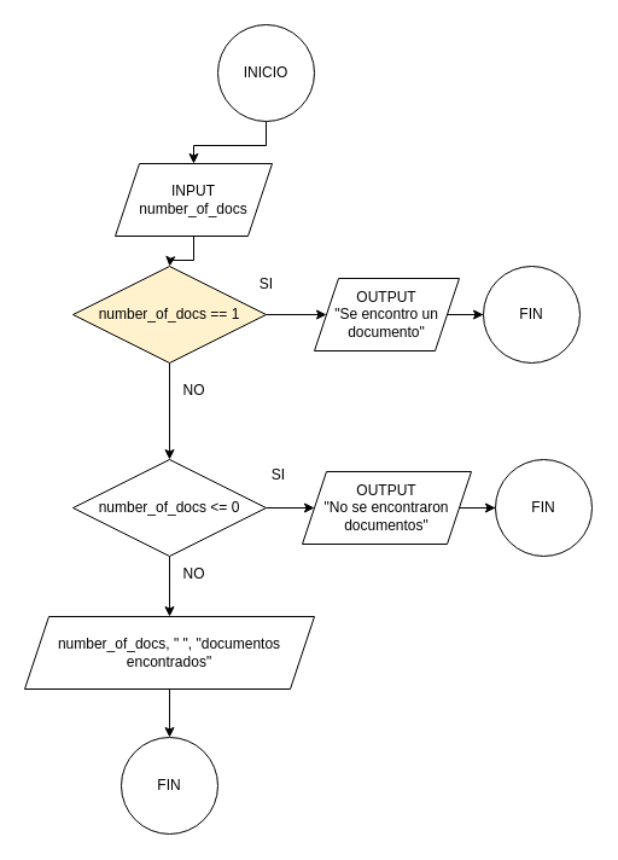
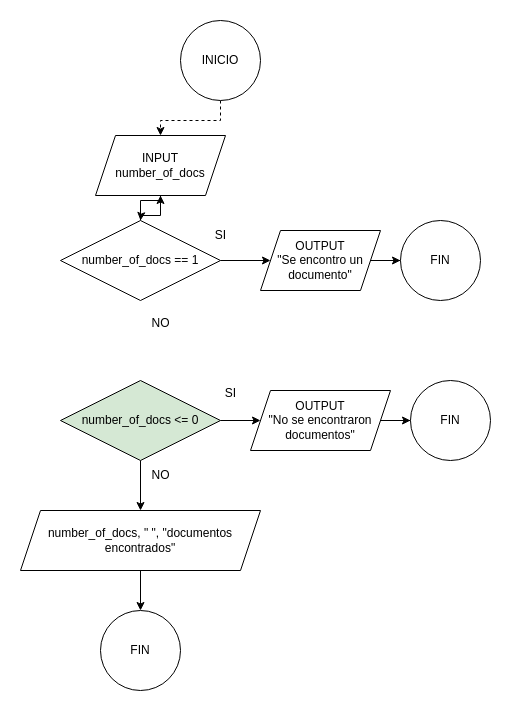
- <mxCell id="2" value="" style="edgeStyle=orthogonalEdgeStyle;rounded=0;orthogonalLoop=1;jettySize=auto;html=1;" edge="1" parent="1" source="3" target="5"><mxGeometry relative="1" as="geometry" /></mxCell>
+ <mxCell id="2" value="" style="edgeStyle=orthogonalEdgeStyle;rounded=0;orthogonalLoop=1;jettySize=auto;html=1;dashed=1;" edge="1" parent="1" source="3" target="5"><mxGeometry relative="1" as="geometry" /></mxCell>
- <mxCell id="8" value="number_of_docs == 1" style="rhombus;whiteSpace=wrap;html=1;fillColor=#fff2cc;" vertex="1" parent="1"><mxGeometry x="60" y="220" width="160" height="80" as="geometry" /></mxCell>
+ <mxCell id="8" value="number_of_docs == 1" style="rhombus;whiteSpace=wrap;html=1;" vertex="1" parent="1"><mxGeometry x="60" y="220" width="160" height="80" as="geometry" /></mxCell>
- <mxCell id="7" value="" style="edgeStyle=orthogonalEdgeStyle;rounded=0;orthogonalLoop=1;jettySize=auto;html=1;" edge="1" parent="1" source="8" target="15"><mxGeometry relative="1" as="geometry" /></mxCell>
+ <mxCell id="7" value="" style="edgeStyle=orthogonalEdgeStyle;rounded=0;orthogonalLoop=1;jettySize=auto;html=1;" edge="1" parent="1" source="8" target="5"><mxGeometry relative="1" as="geometry" /></mxCell>
- <mxCell id="15" value="number_of_docs &amp;lt;= 0" style="rhombus;whiteSpace=wrap;html=1;" vertex="1" parent="1"><mxGeometry x="60" y="380" width="160" height="80" as="geometry" /></mxCell>
+ <mxCell id="15" value="number_of_docs &amp;lt;= 0" style="rhombus;whiteSpace=wrap;html=1;fillColor=#d5e8d4;" vertex="1" parent="1"><mxGeometry x="60" y="380" width="160" height="80" as="geometry" /></mxCell>
